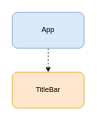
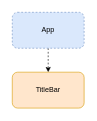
- <mxCell id="3" value="App" style="rounded=1;whiteSpace=wrap;html=1;fillColor=#dae8fc;strokeColor=#6c8ebf;" vertex="1" parent="1"><mxGeometry x="20" y="20" width="120" height="60" as="geometry" /></mxCell>
+ <mxCell id="3" value="App" style="rounded=1;whiteSpace=wrap;html=1;fillColor=#dae8fc;strokeColor=#6c8ebf;dashed=1;" vertex="1" parent="1"><mxGeometry x="20" y="20" width="120" height="60" as="geometry" /></mxCell>
